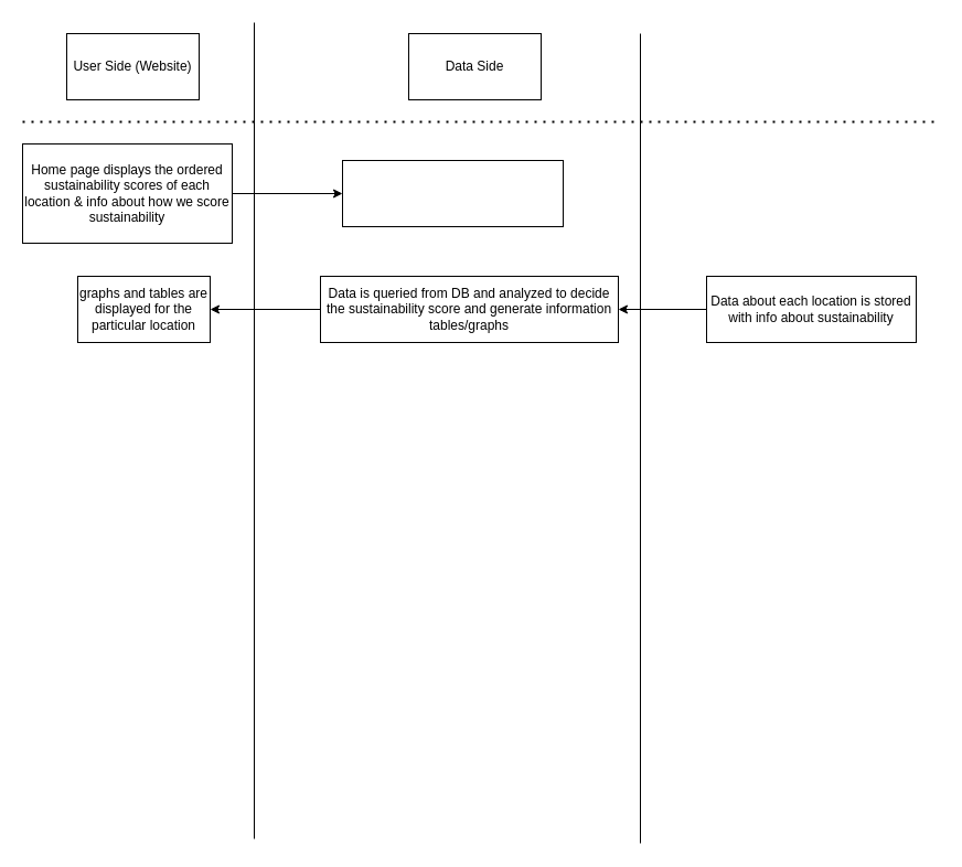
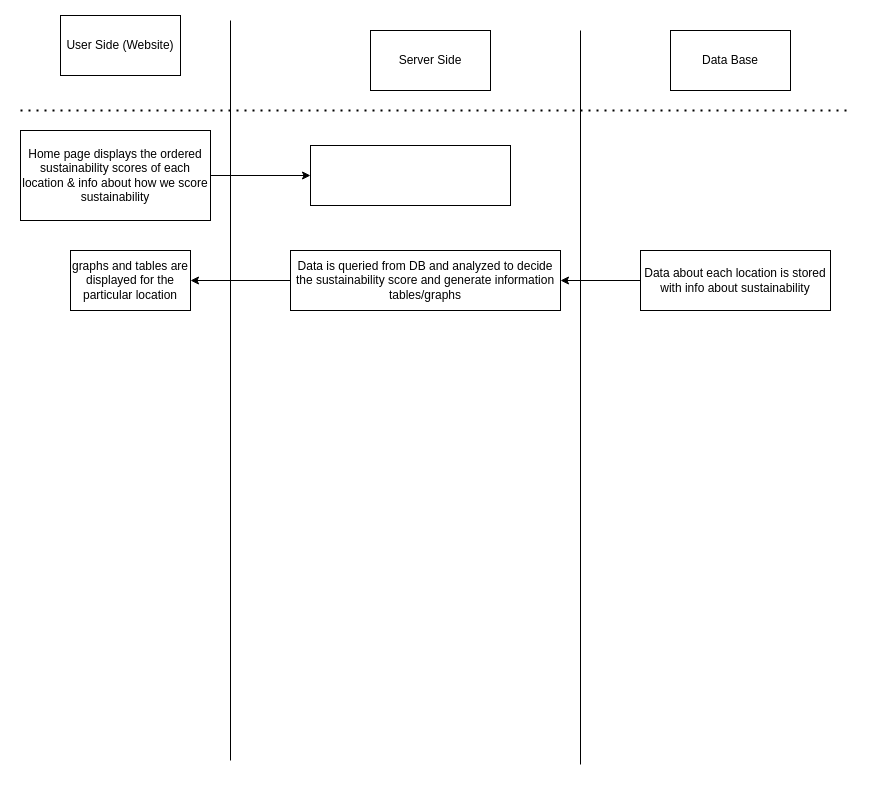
- <mxCell id="2" value="User Side (Website)" style="rounded=0;whiteSpace=wrap;html=1;" vertex="1" parent="1"><mxGeometry x="60" y="30" width="120" height="60" as="geometry" /></mxCell>
+ <mxCell id="2" value="User Side (Website)" style="rounded=0;whiteSpace=wrap;html=1;" vertex="1" parent="1"><mxGeometry x="60" y="15" width="120" height="60" as="geometry" /></mxCell>
- <mxCell id="4" value="Data Side" style="rounded=0;whiteSpace=wrap;html=1;" vertex="1" parent="1"><mxGeometry x="370" y="30" width="120" height="60" as="geometry" /></mxCell>
+ <mxCell id="4" value="Server Side" style="rounded=0;whiteSpace=wrap;html=1;" vertex="1" parent="1"><mxGeometry x="370" y="30" width="120" height="60" as="geometry" /></mxCell>
+ <mxCell id="5" value="Data Base" style="rounded=0;whiteSpace=wrap;html=1;" vertex="1" parent="1"><mxGeometry x="670" y="30" width="120" height="60" as="geometry" /></mxCell>
